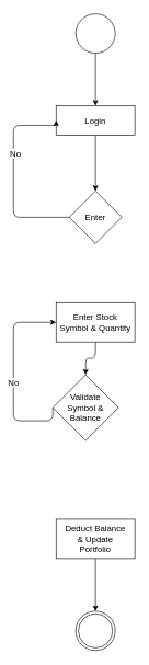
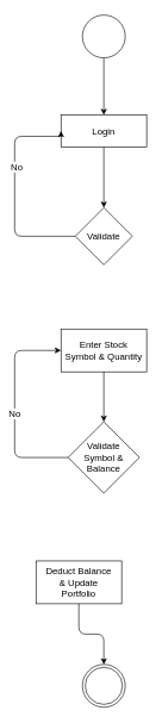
- <mxCell id="8" value="Enter" style="rhombus;whiteSpace=wrap;html=1;fillColor=none;fontSize=13;" vertex="1" parent="1"><mxGeometry x="105" y="290" width="80" height="80" as="geometry" /></mxCell>
+ <mxCell id="8" value="Validate" style="rhombus;whiteSpace=wrap;html=1;fillColor=none;fontSize=13;" vertex="1" parent="1"><mxGeometry x="105" y="290" width="80" height="80" as="geometry" /></mxCell>
- <mxCell id="13" value="Validate Symbol &amp;amp; Balance" style="rhombus;whiteSpace=wrap;html=1;fillColor=none;spacing=10;fontSize=13;" vertex="1" parent="1"><mxGeometry x="80" y="570" width="100" height="100" as="geometry" /></mxCell>
+ <mxCell id="13" value="Validate Symbol &amp;amp; Balance" style="rhombus;whiteSpace=wrap;html=1;fillColor=none;spacing=10;fontSize=13;" vertex="1" parent="1"><mxGeometry x="95" y="590" width="100" height="100" as="geometry" /></mxCell>
- <mxCell id="15" value="Deduct Balance &amp;amp; Update Portfolio" style="whiteSpace=wrap;html=1;fillColor=none;spacing=10;fontSize=13;" vertex="1" parent="1"><mxGeometry x="85" y="790" width="120" height="60" as="geometry" /></mxCell>
+ <mxCell id="15" value="Deduct Balance &amp;amp; Update Portfolio" style="whiteSpace=wrap;html=1;fillColor=none;spacing=10;fontSize=13;" vertex="1" parent="1"><mxGeometry x="50" y="785" width="120" height="60" as="geometry" /></mxCell>
